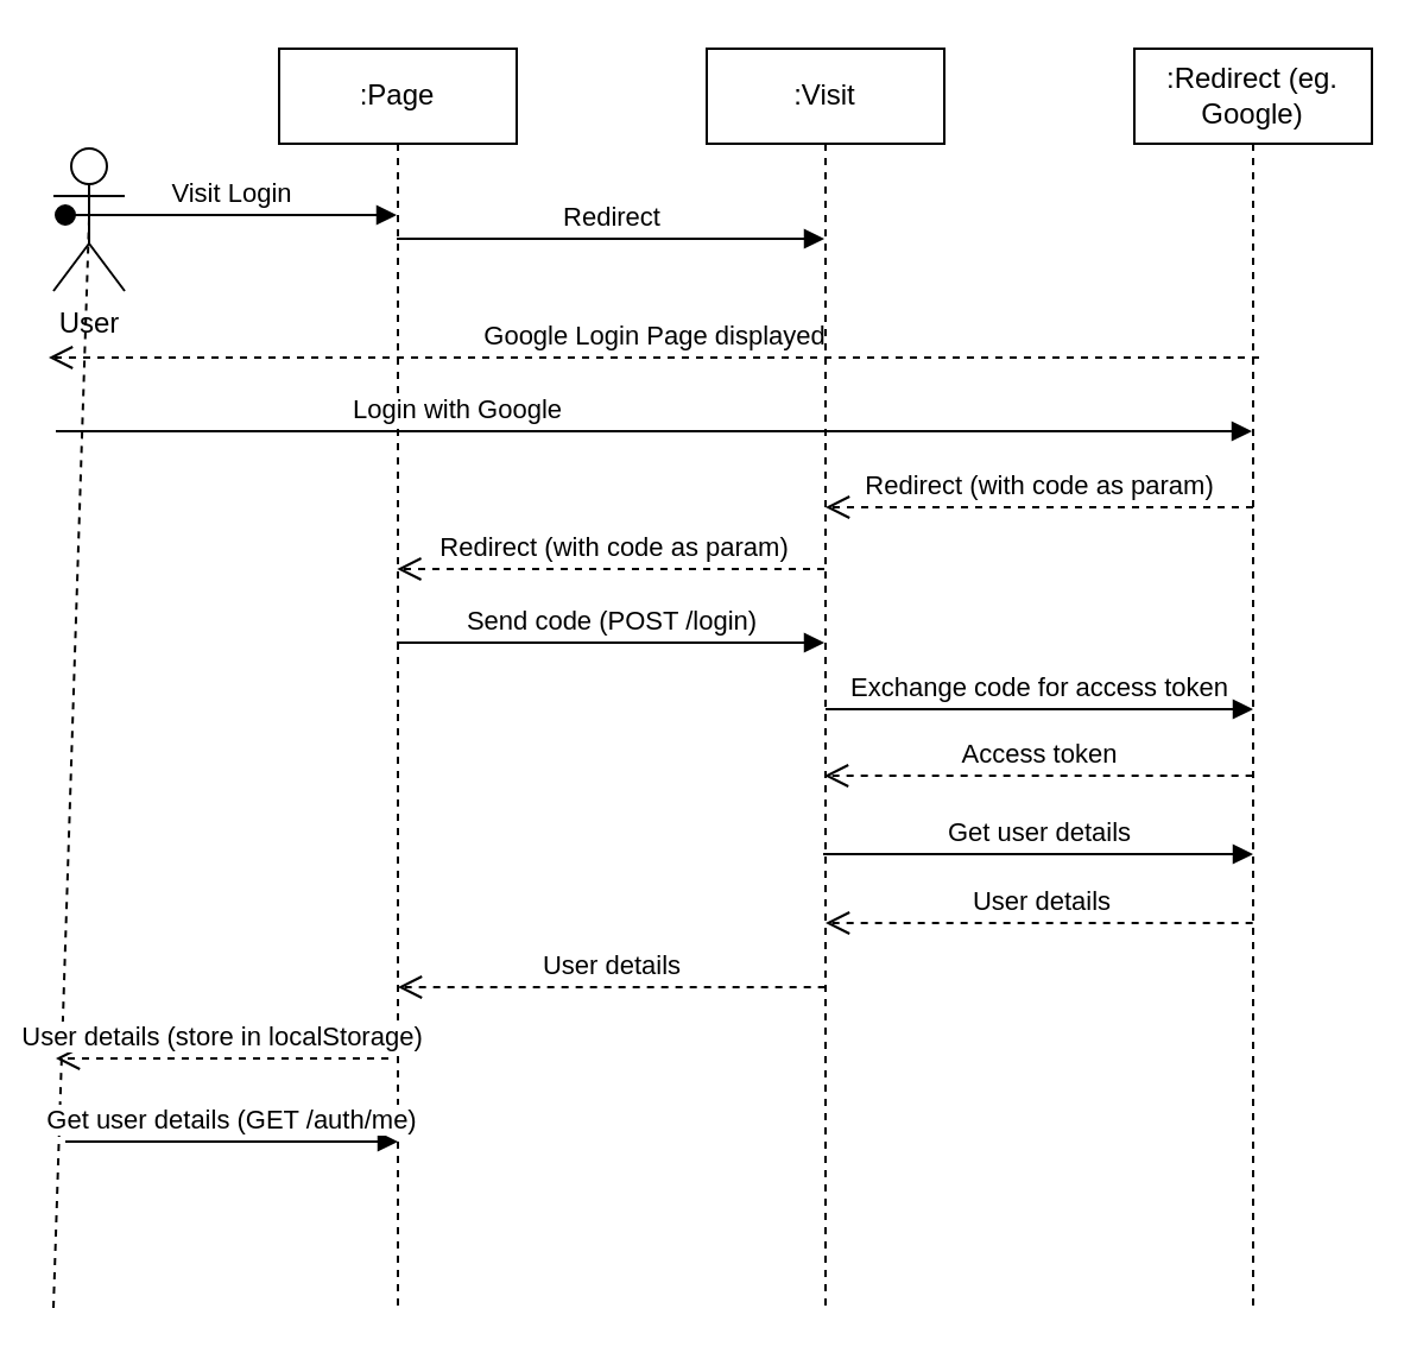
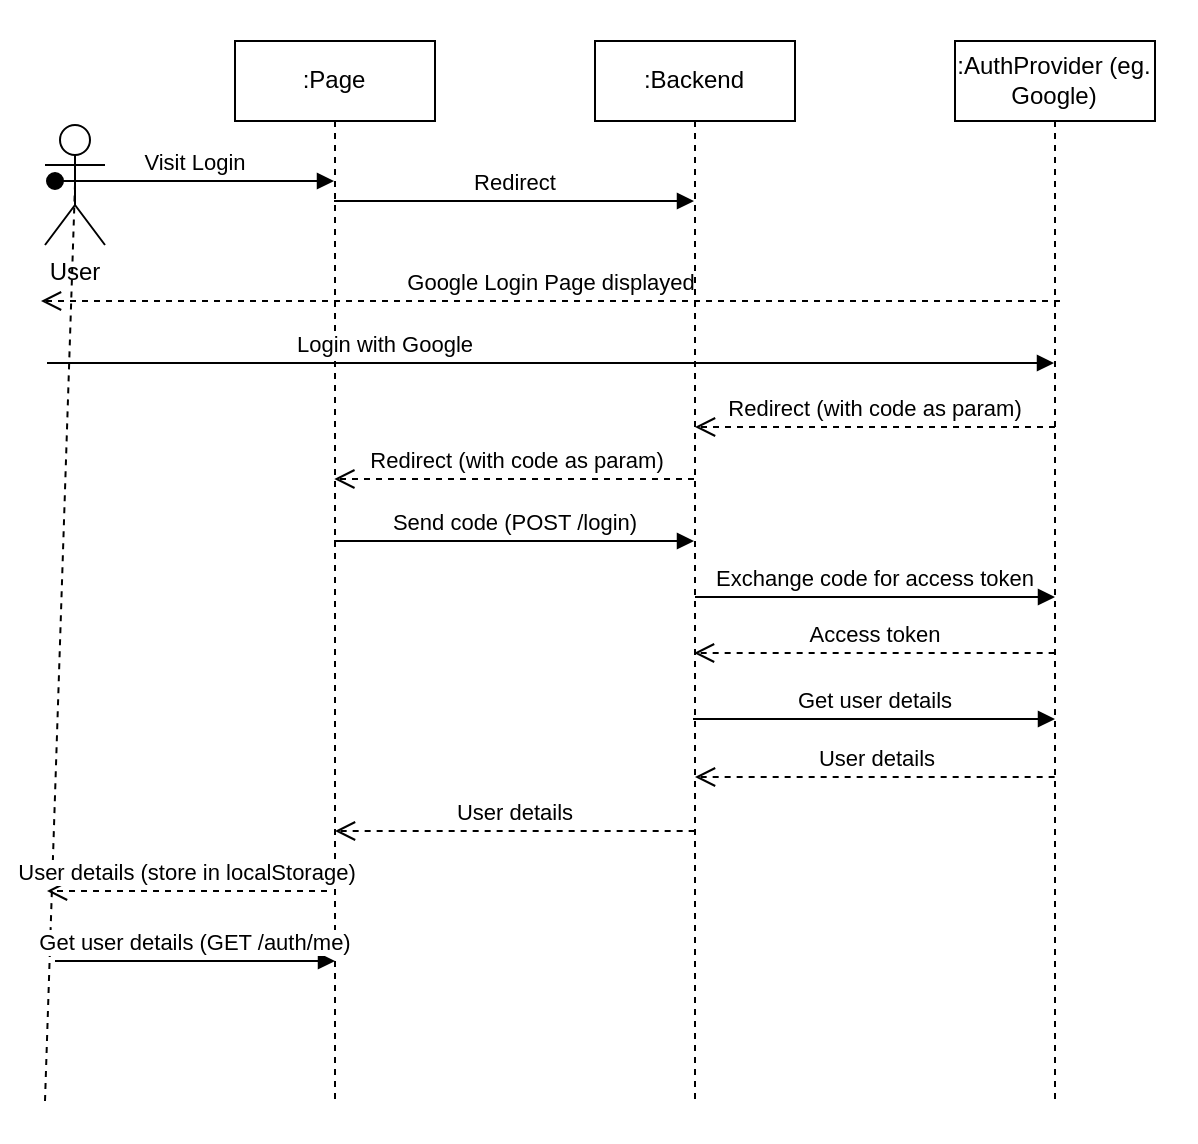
- <mxCell id="4" value=":Visit" style="shape=umlLifeline;perimeter=lifelinePerimeter;whiteSpace=wrap;html=1;container=0;dropTarget=0;collapsible=0;recursiveResize=0;outlineConnect=0;portConstraint=eastwest;newEdgeStyle={&quot;edgeStyle&quot;:&quot;elbowEdgeStyle&quot;,&quot;elbow&quot;:&quot;vertical&quot;,&quot;curved&quot;:0,&quot;rounded&quot;:0};" parent="1" vertex="1"><mxGeometry x="297" y="20" width="100" height="530" as="geometry" /></mxCell>
+ <mxCell id="4" value=":Backend" style="shape=umlLifeline;perimeter=lifelinePerimeter;whiteSpace=wrap;html=1;container=0;dropTarget=0;collapsible=0;recursiveResize=0;outlineConnect=0;portConstraint=eastwest;newEdgeStyle={&quot;edgeStyle&quot;:&quot;elbowEdgeStyle&quot;,&quot;elbow&quot;:&quot;vertical&quot;,&quot;curved&quot;:0,&quot;rounded&quot;:0};" parent="1" vertex="1"><mxGeometry x="297" y="20" width="100" height="530" as="geometry" /></mxCell>
- <mxCell id="8" value=":Redirect (eg. Google)" style="shape=umlLifeline;perimeter=lifelinePerimeter;whiteSpace=wrap;html=1;container=0;dropTarget=0;collapsible=0;recursiveResize=0;outlineConnect=0;portConstraint=eastwest;newEdgeStyle={&quot;edgeStyle&quot;:&quot;elbowEdgeStyle&quot;,&quot;elbow&quot;:&quot;vertical&quot;,&quot;curved&quot;:0,&quot;rounded&quot;:0};" parent="1" vertex="1"><mxGeometry x="477" y="20" width="100" height="530" as="geometry" /></mxCell>
+ <mxCell id="8" value=":AuthProvider (eg. Google)" style="shape=umlLifeline;perimeter=lifelinePerimeter;whiteSpace=wrap;html=1;container=0;dropTarget=0;collapsible=0;recursiveResize=0;outlineConnect=0;portConstraint=eastwest;newEdgeStyle={&quot;edgeStyle&quot;:&quot;elbowEdgeStyle&quot;,&quot;elbow&quot;:&quot;vertical&quot;,&quot;curved&quot;:0,&quot;rounded&quot;:0};" parent="1" vertex="1"><mxGeometry x="477" y="20" width="100" height="530" as="geometry" /></mxCell>
